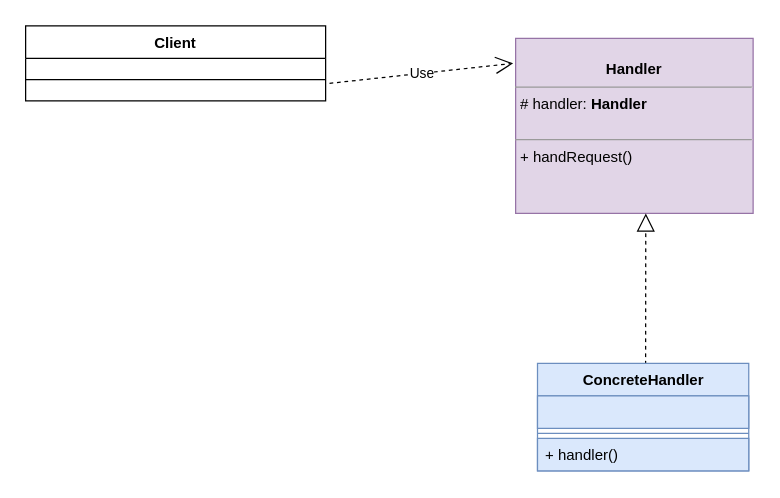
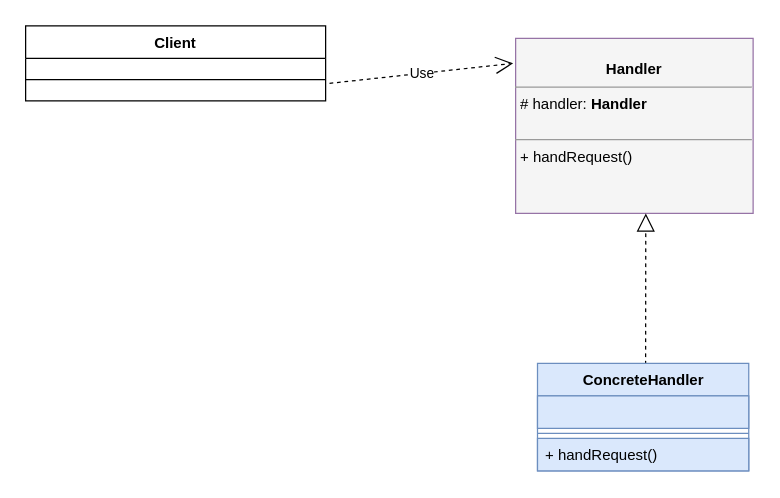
- <mxCell id="2" value="&lt;p style=&quot;margin:0px;margin-top:4px;text-align:center;&quot;&gt;&lt;br&gt;&lt;b&gt;Handler&lt;/b&gt;&lt;/p&gt;&lt;hr size=&quot;1&quot;&gt;&lt;p style=&quot;margin:0px;margin-left:4px;&quot;&gt;# handler:&amp;nbsp;&lt;b style=&quot;text-align: center;&quot;&gt;Handler&lt;/b&gt;&lt;br&gt;&lt;br&gt;&lt;/p&gt;&lt;hr size=&quot;1&quot;&gt;&lt;p style=&quot;margin:0px;margin-left:4px;&quot;&gt;+ handRequest()&lt;br&gt;&lt;br&gt;&lt;/p&gt;" style="verticalAlign=top;align=left;overflow=fill;fontSize=12;fontFamily=Helvetica;html=1;whiteSpace=wrap;fillColor=#e1d5e7;strokeColor=#9673a6;strokeWidth=1;" parent="1" vertex="1"><mxGeometry x="412" y="30" width="190" height="140" as="geometry" /></mxCell>
+ <mxCell id="2" value="&lt;p style=&quot;margin:0px;margin-top:4px;text-align:center;&quot;&gt;&lt;br&gt;&lt;b&gt;Handler&lt;/b&gt;&lt;/p&gt;&lt;hr size=&quot;1&quot;&gt;&lt;p style=&quot;margin:0px;margin-left:4px;&quot;&gt;# handler:&amp;nbsp;&lt;b style=&quot;text-align: center;&quot;&gt;Handler&lt;/b&gt;&lt;br&gt;&lt;br&gt;&lt;/p&gt;&lt;hr size=&quot;1&quot;&gt;&lt;p style=&quot;margin:0px;margin-left:4px;&quot;&gt;+ handRequest()&lt;br&gt;&lt;br&gt;&lt;/p&gt;" style="verticalAlign=top;align=left;overflow=fill;fontSize=12;fontFamily=Helvetica;html=1;whiteSpace=wrap;fillColor=#f5f5f5;strokeColor=#9673a6;strokeWidth=1;" parent="1" vertex="1"><mxGeometry x="412" y="30" width="190" height="140" as="geometry" /></mxCell>
- <mxCell id="7" value="+ handler()" style="text;strokeColor=#6c8ebf;fillColor=#dae8fc;align=left;verticalAlign=top;spacingLeft=4;spacingRight=4;overflow=hidden;rotatable=0;points=[[0,0.5],[1,0.5]];portConstraint=eastwest;whiteSpace=wrap;html=1;" parent="4" vertex="1"><mxGeometry y="60" width="169" height="26" as="geometry" /></mxCell>
+ <mxCell id="7" value="+ handRequest()" style="text;strokeColor=#6c8ebf;fillColor=#dae8fc;align=left;verticalAlign=top;spacingLeft=4;spacingRight=4;overflow=hidden;rotatable=0;points=[[0,0.5],[1,0.5]];portConstraint=eastwest;whiteSpace=wrap;html=1;" parent="4" vertex="1"><mxGeometry y="60" width="169" height="26" as="geometry" /></mxCell>
